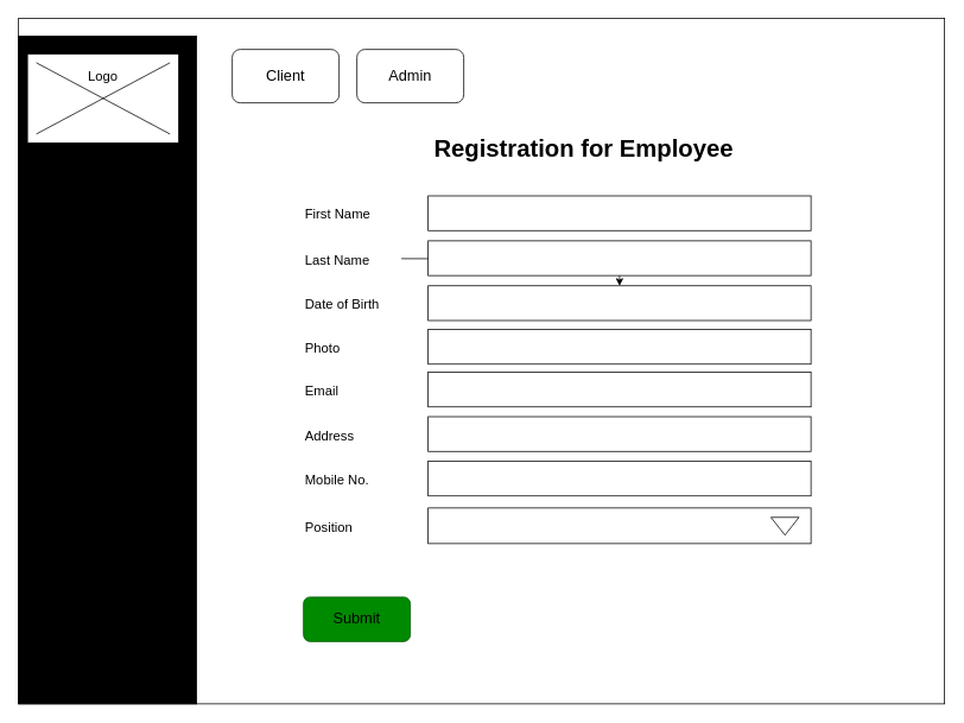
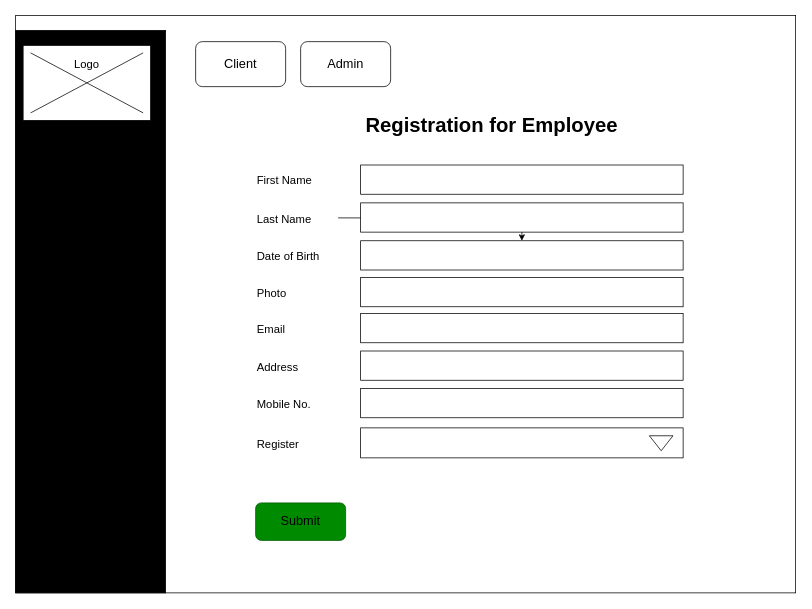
- <mxCell id="45" value="Position" style="text;html=1;align=left;verticalAlign=middle;whiteSpace=wrap;rounded=0;fontColor=light-dark(#000000,#000000);fontSize=15;" vertex="1" parent="1"><mxGeometry x="340" y="576.25" width="110" height="30" as="geometry" /></mxCell>
+ <mxCell id="45" value="Register" style="text;html=1;align=left;verticalAlign=middle;whiteSpace=wrap;rounded=0;fontColor=light-dark(#000000,#000000);fontSize=15;" vertex="1" parent="1"><mxGeometry x="340" y="576.25" width="110" height="30" as="geometry" /></mxCell>
